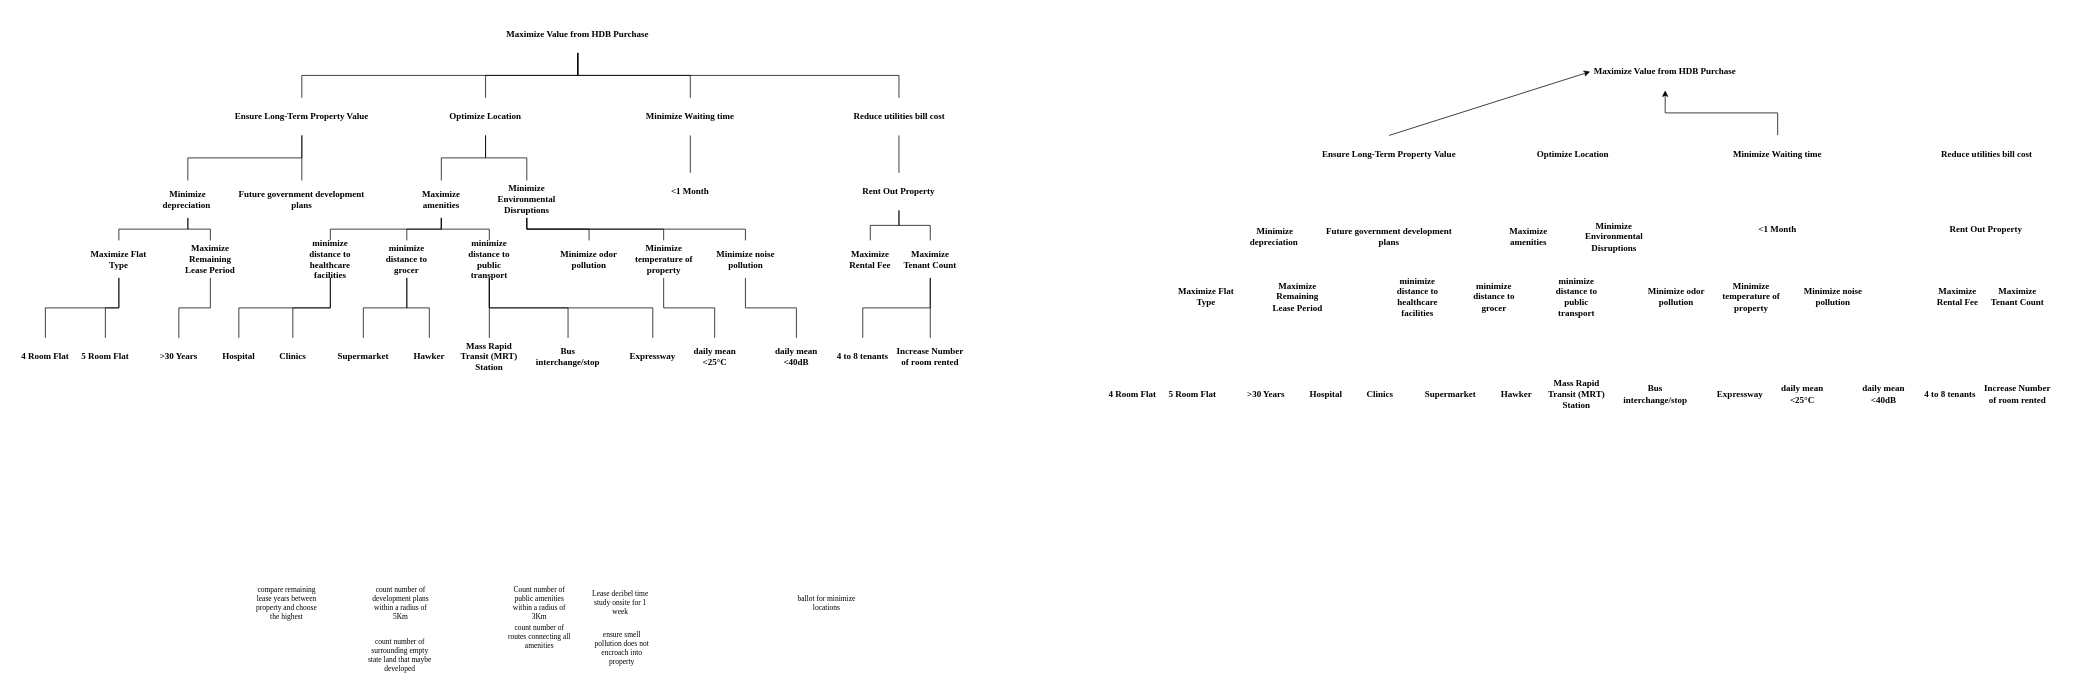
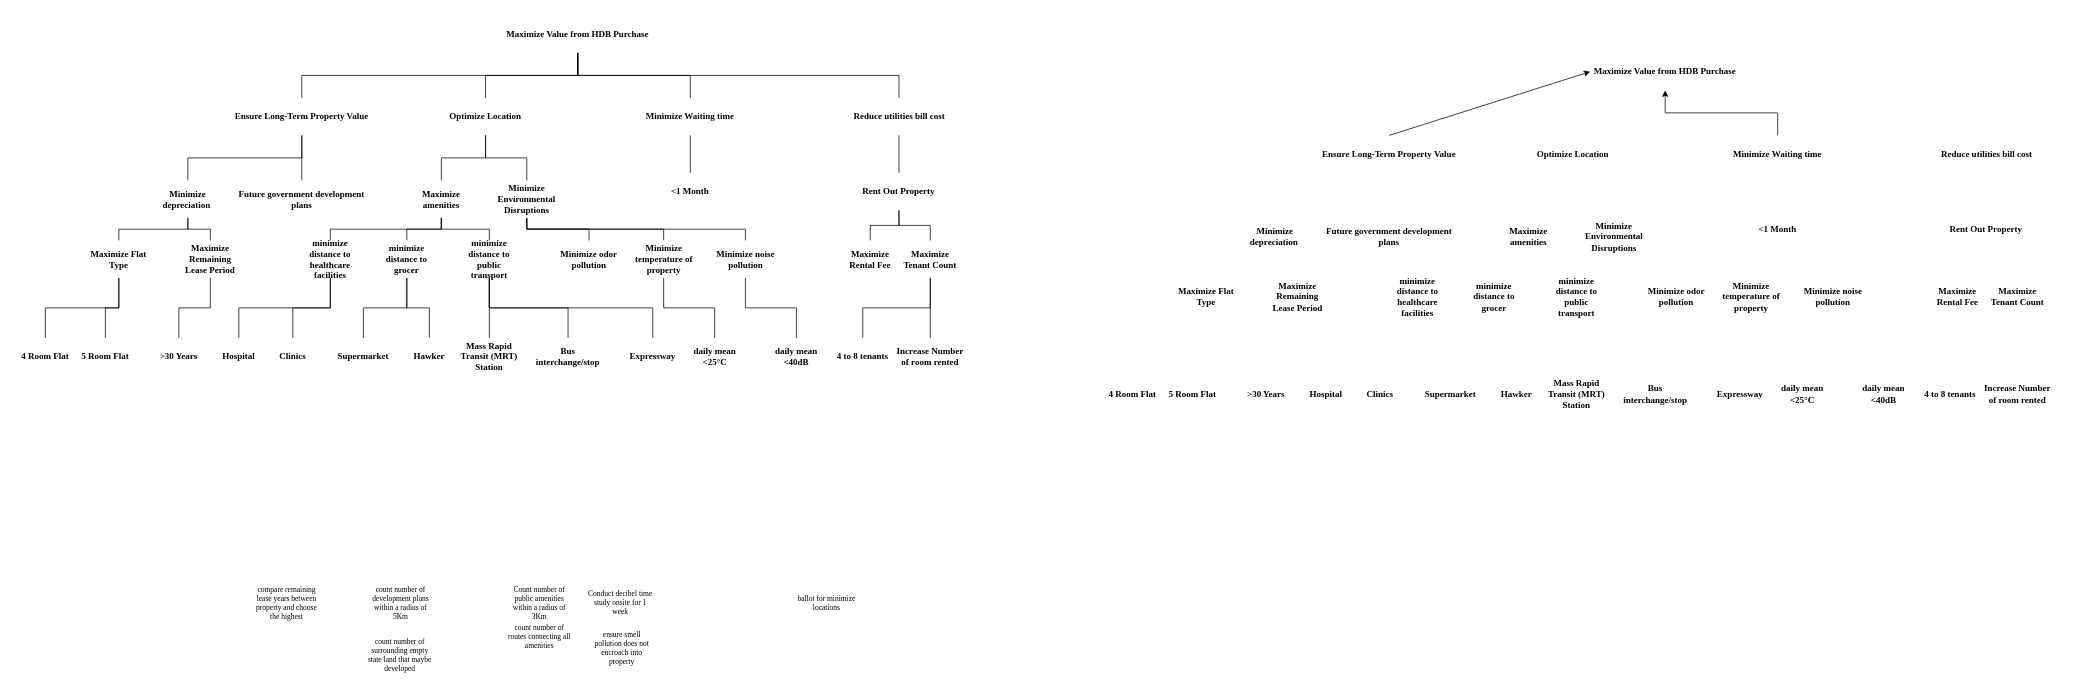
- <mxCell id="15" value="Lease decibel time study onsite for 1 week" style="text;html=1;strokeColor=none;fillColor=none;align=center;verticalAlign=middle;whiteSpace=wrap;rounded=1;shadow=0;comic=0;fontFamily=Verdana;fontSize=10;" parent="1" vertex="1"><mxGeometry x="782" y="790" width="90" height="25" as="geometry" /></mxCell>
+ <mxCell id="15" value="Conduct decibel time study onsite for 1 week" style="text;html=1;strokeColor=none;fillColor=none;align=center;verticalAlign=middle;whiteSpace=wrap;rounded=1;shadow=0;comic=0;fontFamily=Verdana;fontSize=10;" parent="1" vertex="1"><mxGeometry x="782" y="790" width="90" height="25" as="geometry" /></mxCell>
